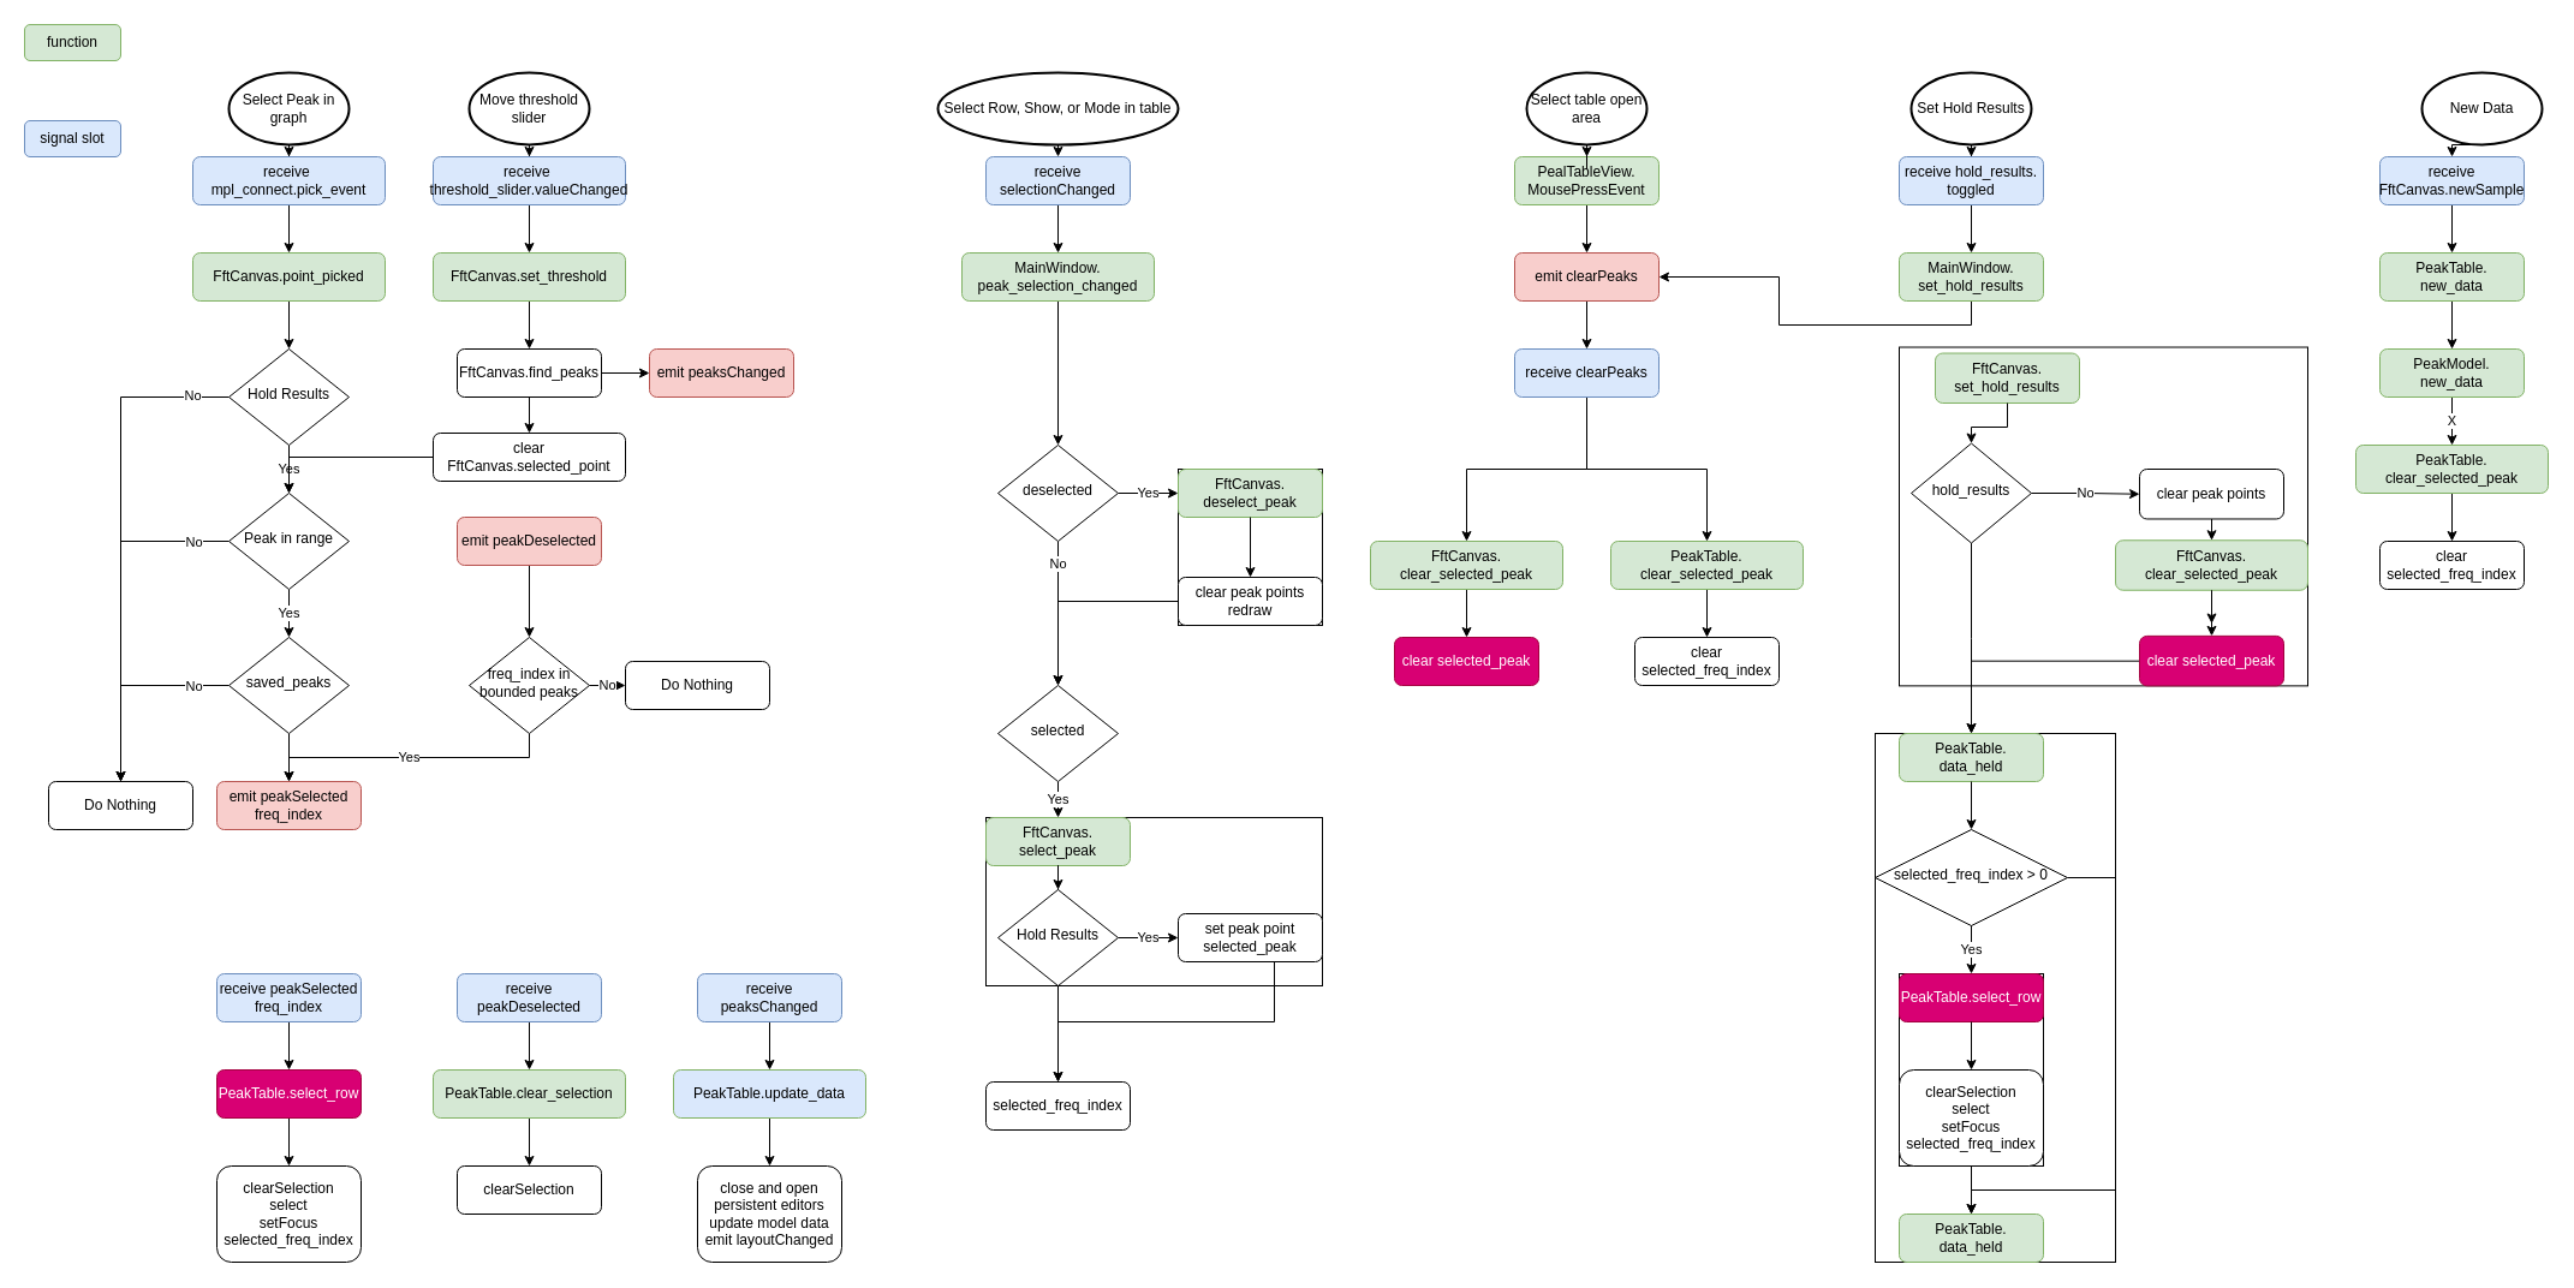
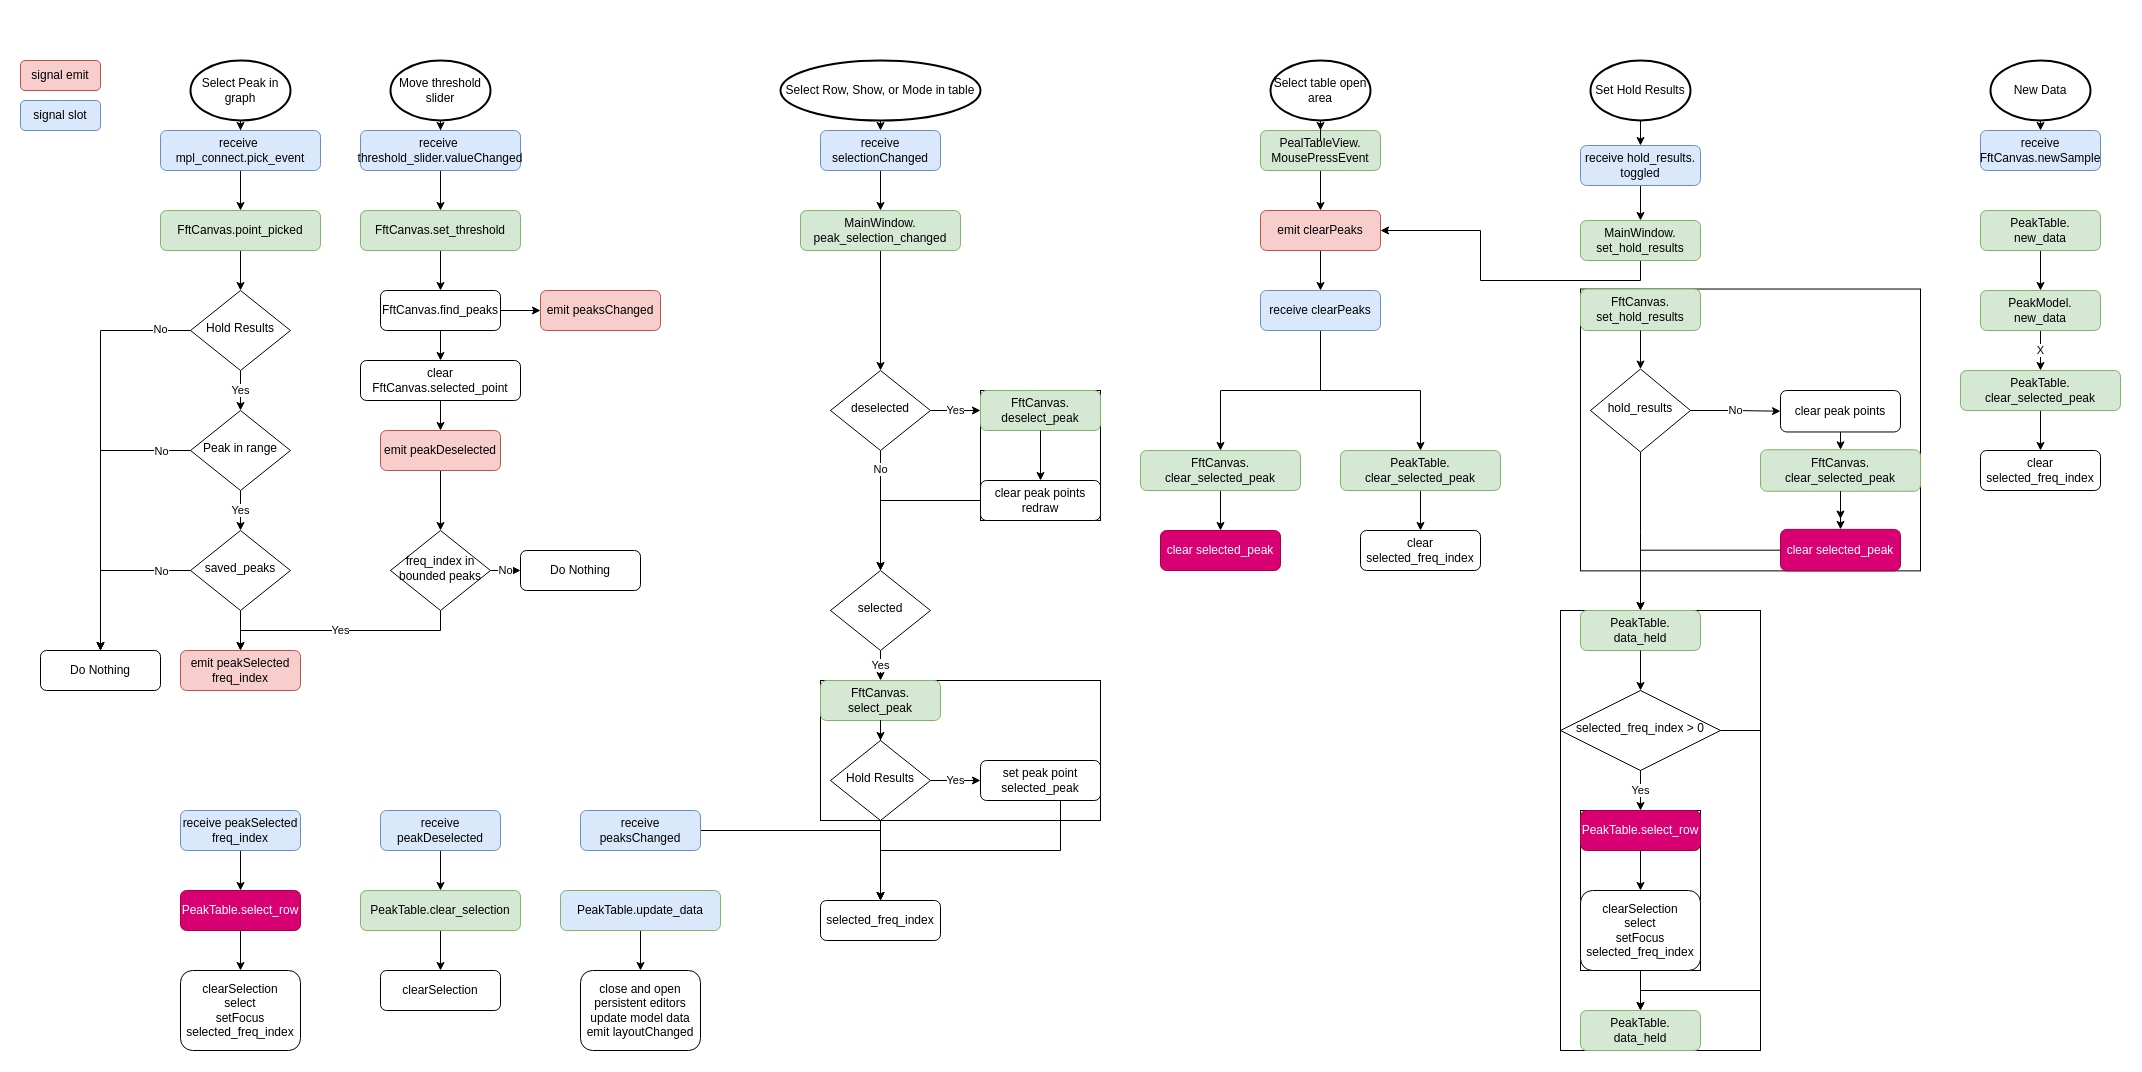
- <mxCell id="80" value="function" style="rounded=1;whiteSpace=wrap;html=1;fontSize=12;glass=0;strokeWidth=1;shadow=0;fillColor=#d5e8d4;strokeColor=#82b366;" vertex="1" parent="79"><mxGeometry width="80" height="30" as="geometry" /></mxCell>
+ <mxCell id="81" value="signal emit" style="rounded=1;whiteSpace=wrap;html=1;fontSize=12;glass=0;strokeWidth=1;shadow=0;fillColor=#f8cecc;strokeColor=#b85450;" vertex="1" parent="79"><mxGeometry y="40" width="80" height="30" as="geometry" /></mxCell>
- <mxCell id="132" value="New Data" style="strokeWidth=2;html=1;shape=mxgraph.flowchart.start_1;whiteSpace=wrap;" vertex="1" parent="1"><mxGeometry x="2015" y="60" width="100" height="60" as="geometry" /></mxCell>
+ <mxCell id="132" value="New Data" style="strokeWidth=2;html=1;shape=mxgraph.flowchart.start_1;whiteSpace=wrap;" vertex="1" parent="1"><mxGeometry x="1990" y="60" width="100" height="60" as="geometry" /></mxCell>
- <mxCell id="103" value="receive hold_results.&lt;br&gt;toggled" style="rounded=1;whiteSpace=wrap;html=1;fontSize=12;glass=0;strokeWidth=1;shadow=0;fillColor=#dae8fc;strokeColor=#6c8ebf;" vertex="1" parent="1"><mxGeometry x="1580" y="130" width="120" height="40" as="geometry" /></mxCell>
+ <mxCell id="103" value="receive hold_results.&lt;br&gt;toggled" style="rounded=1;whiteSpace=wrap;html=1;fontSize=12;glass=0;strokeWidth=1;shadow=0;fillColor=#dae8fc;strokeColor=#6c8ebf;" vertex="1" parent="1"><mxGeometry x="1580" y="145" width="120" height="40" as="geometry" /></mxCell>
- <mxCell id="133" style="edgeStyle=orthogonalEdgeStyle;rounded=0;orthogonalLoop=1;jettySize=auto;html=1;exitX=0.5;exitY=1;exitDx=0;exitDy=0;entryX=0.5;entryY=0;entryDx=0;entryDy=0;labelBackgroundColor=#FFFFFF;" edge="1" parent="1" source="134" target="136"><mxGeometry relative="1" as="geometry" /></mxCell>
- <mxCell id="105" value="MainWindow.&lt;br&gt;set_hold_results" style="rounded=1;whiteSpace=wrap;html=1;fontSize=12;glass=0;strokeWidth=1;shadow=0;fillColor=#d5e8d4;strokeColor=#82b366;" vertex="1" parent="1"><mxGeometry x="1580" y="210" width="120" height="40" as="geometry" /></mxCell>
+ <mxCell id="105" value="MainWindow.&lt;br&gt;set_hold_results" style="rounded=1;whiteSpace=wrap;html=1;fontSize=12;glass=0;strokeWidth=1;shadow=0;fillColor=#d5e8d4;strokeColor=#82b366;" vertex="1" parent="1"><mxGeometry x="1580" y="220" width="120" height="40" as="geometry" /></mxCell>
- <mxCell id="121" value="FftCanvas.&lt;br&gt;set_hold_results" style="rounded=1;whiteSpace=wrap;html=1;fontSize=12;glass=0;strokeWidth=1;shadow=0;fillColor=#d5e8d4;strokeColor=#82b366;" vertex="1" parent="120"><mxGeometry x="30" y="5" width="120" height="41.481" as="geometry" /></mxCell>
+ <mxCell id="121" value="FftCanvas.&lt;br&gt;set_hold_results" style="rounded=1;whiteSpace=wrap;html=1;fontSize=12;glass=0;strokeWidth=1;shadow=0;fillColor=#d5e8d4;strokeColor=#82b366;" vertex="1" parent="120"><mxGeometry width="120" height="41.481" as="geometry" /></mxCell>
- <mxCell id="31" style="edgeStyle=orthogonalEdgeStyle;rounded=0;orthogonalLoop=1;jettySize=auto;html=1;labelBackgroundColor=#FFFFFF;" edge="1" parent="1" source="32" target="17"><mxGeometry relative="1" as="geometry" /></mxCell>
+ <mxCell id="31" style="edgeStyle=orthogonalEdgeStyle;rounded=0;orthogonalLoop=1;jettySize=auto;html=1;entryX=0.5;entryY=0;entryDx=0;entryDy=0;labelBackgroundColor=#FFFFFF;" edge="1" parent="1" source="32" target="34"><mxGeometry relative="1" as="geometry" /></mxCell>
- <mxCell id="49" style="edgeStyle=orthogonalEdgeStyle;rounded=0;orthogonalLoop=1;jettySize=auto;html=1;entryX=0.5;entryY=0;entryDx=0;entryDy=0;labelBackgroundColor=#FFFFFF;" edge="1" parent="1" source="50" target="52"><mxGeometry relative="1" as="geometry" /></mxCell>
+ <mxCell id="49" style="edgeStyle=orthogonalEdgeStyle;rounded=0;orthogonalLoop=1;jettySize=auto;html=1;labelBackgroundColor=#FFFFFF;" edge="1" parent="1" source="50" target="67"><mxGeometry relative="1" as="geometry" /></mxCell>
